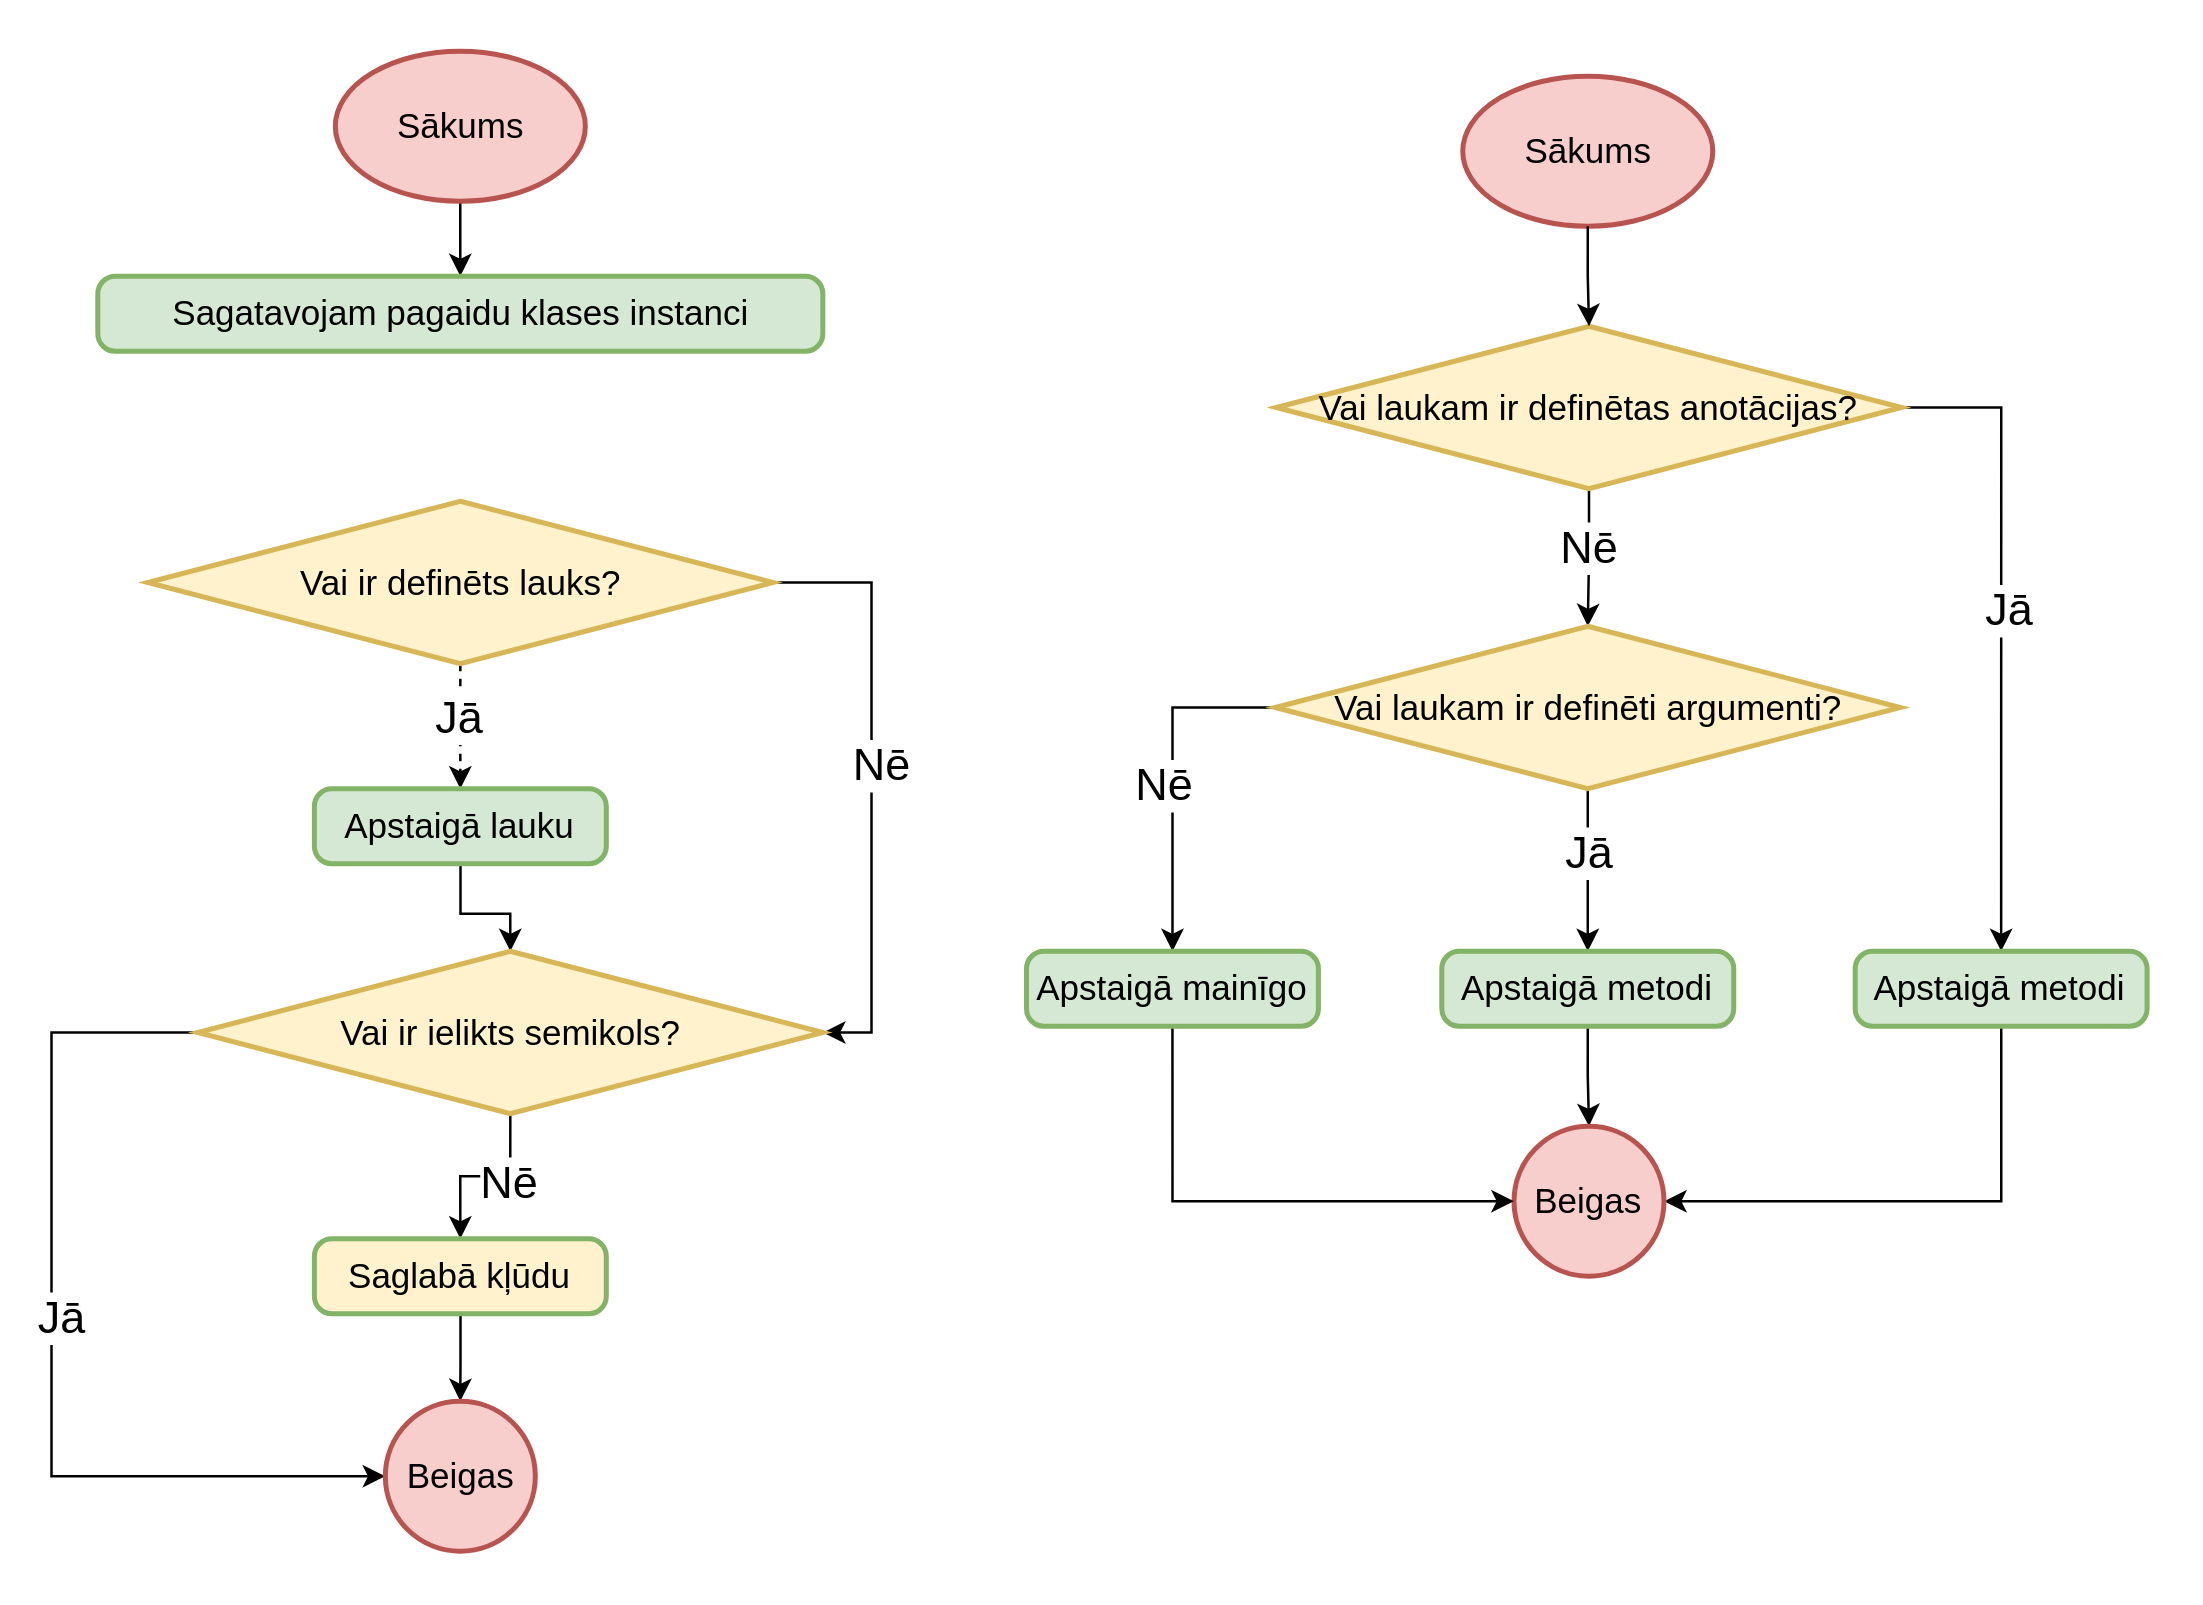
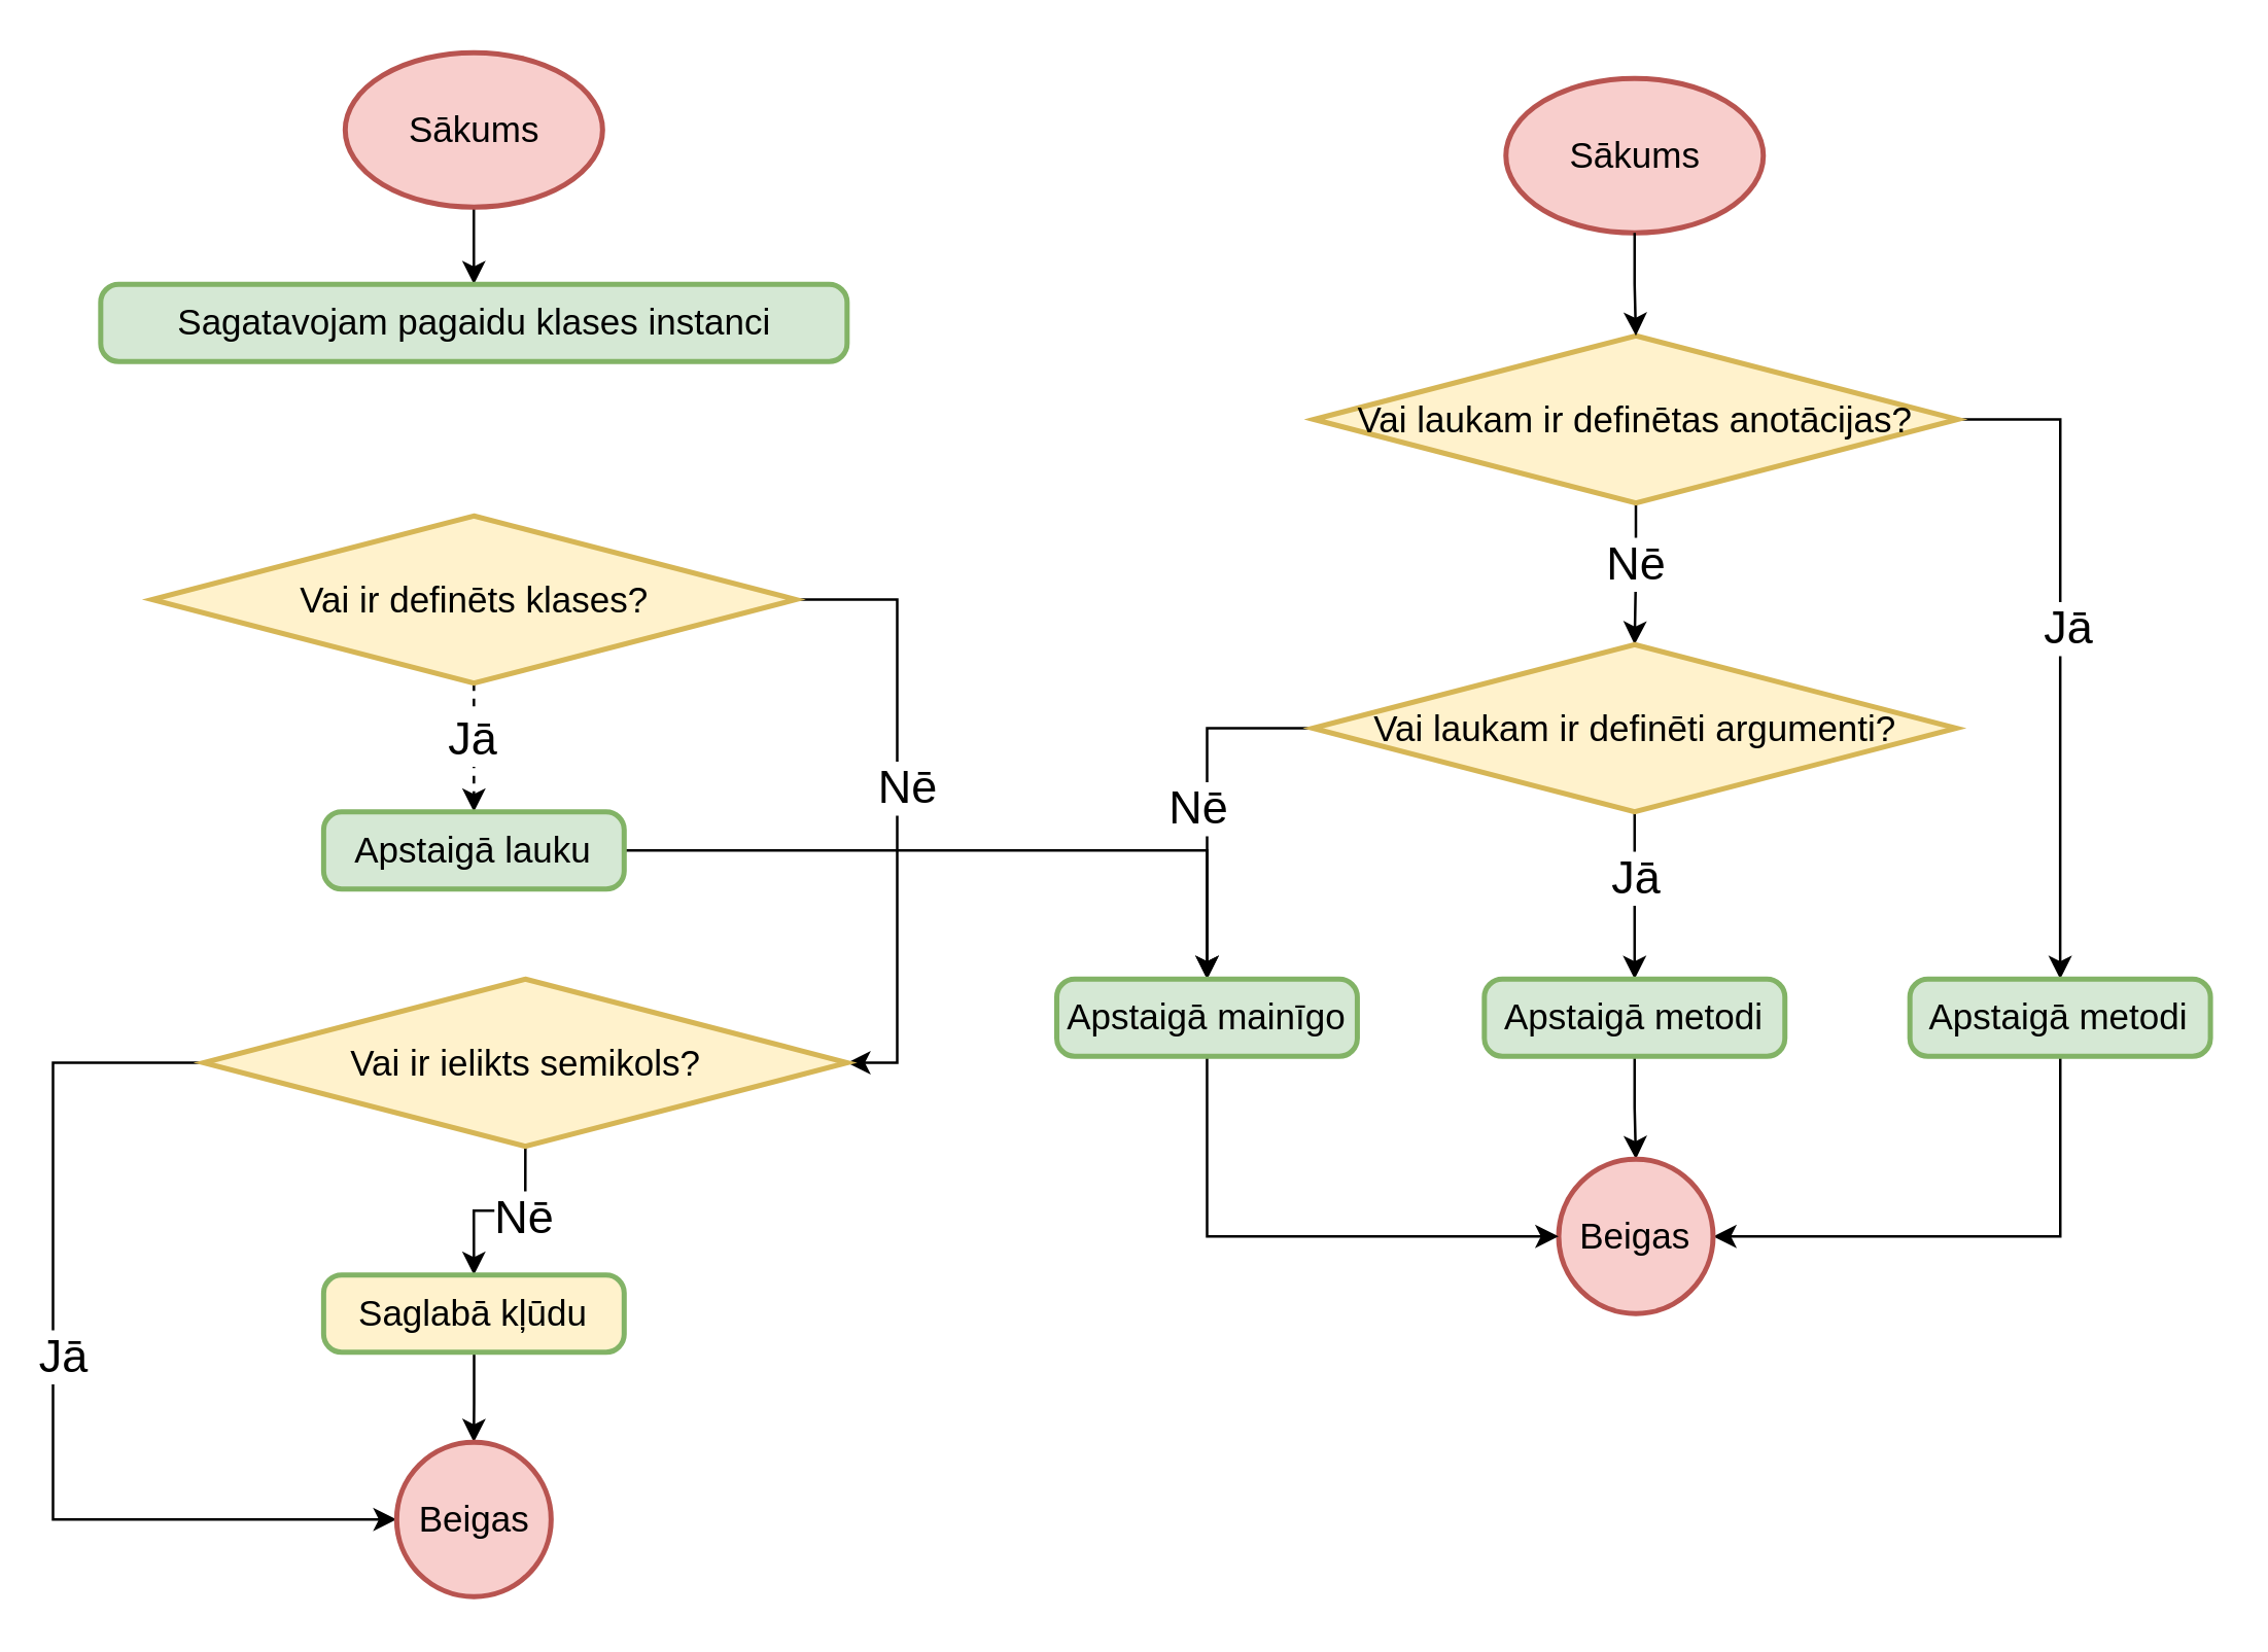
- <mxCell id="8" value="Vai ir definēts lauks?" style="strokeWidth=2;html=1;shape=mxgraph.flowchart.decision;whiteSpace=wrap;fontSize=14;fillColor=#fff2cc;strokeColor=#d6b656;" parent="1" vertex="1"><mxGeometry x="58.53" y="200" width="250" height="65" as="geometry" /></mxCell>
+ <mxCell id="8" value="Vai ir definēts klases?" style="strokeWidth=2;html=1;shape=mxgraph.flowchart.decision;whiteSpace=wrap;fontSize=14;fillColor=#fff2cc;strokeColor=#d6b656;" parent="1" vertex="1"><mxGeometry x="58.53" y="200" width="250" height="65" as="geometry" /></mxCell>
- <mxCell id="10" style="edgeStyle=orthogonalEdgeStyle;rounded=0;orthogonalLoop=1;jettySize=auto;html=1;entryX=0.5;entryY=0;entryDx=0;entryDy=0;fontSize=18;entryPerimeter=0;" parent="1" source="11" target="16" edge="1"><mxGeometry relative="1" as="geometry"><mxPoint x="183.51" y="470" as="targetPoint" /></mxGeometry></mxCell>
+ <mxCell id="10" style="edgeStyle=orthogonalEdgeStyle;rounded=0;orthogonalLoop=1;jettySize=auto;html=1;fontSize=18;" parent="1" source="11" target="38" edge="1"><mxGeometry relative="1" as="geometry"><mxPoint x="183.51" y="470" as="targetPoint" /></mxGeometry></mxCell>
